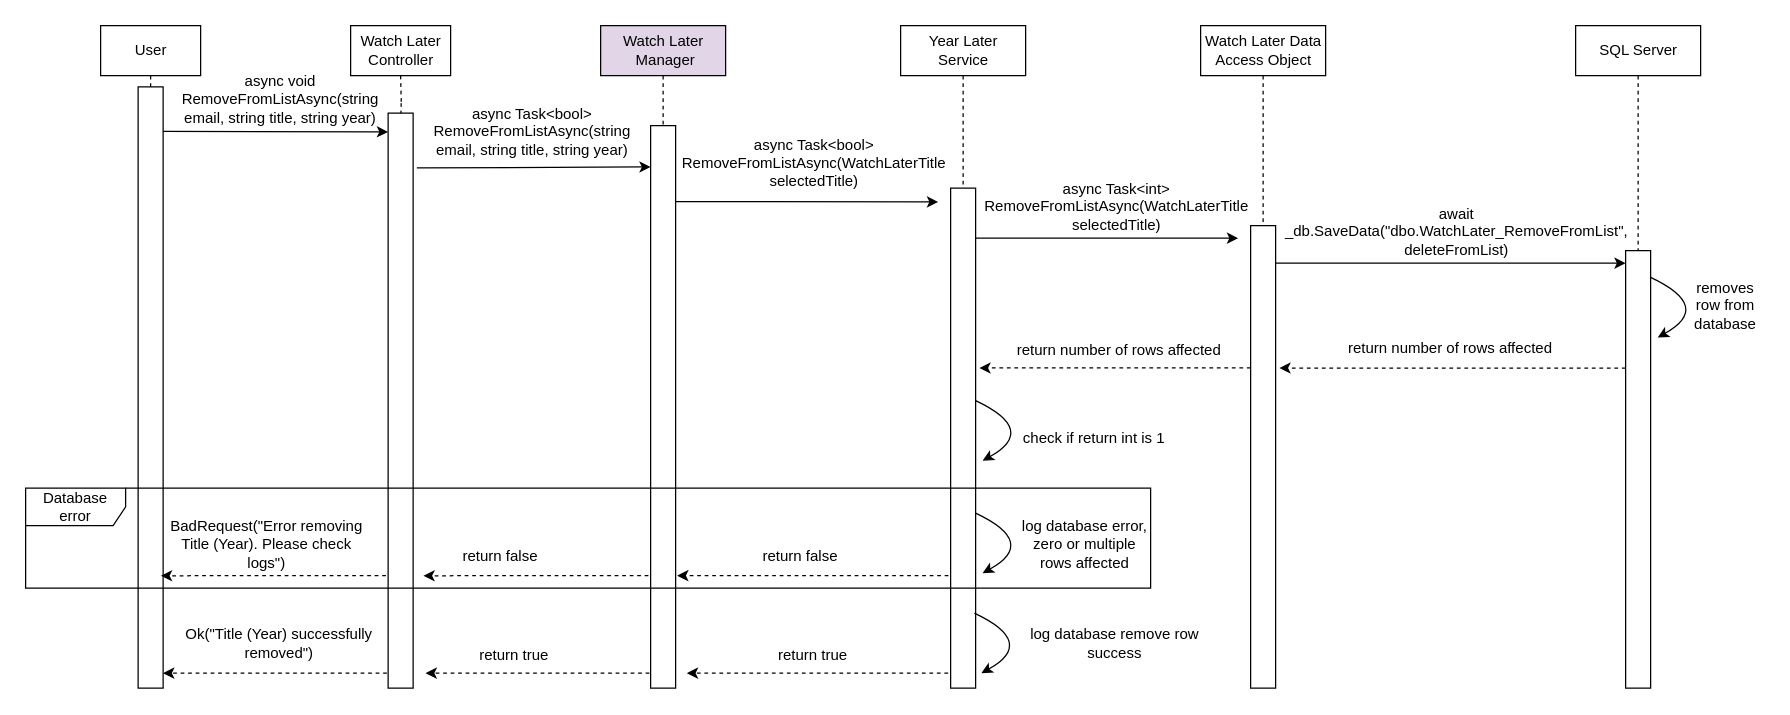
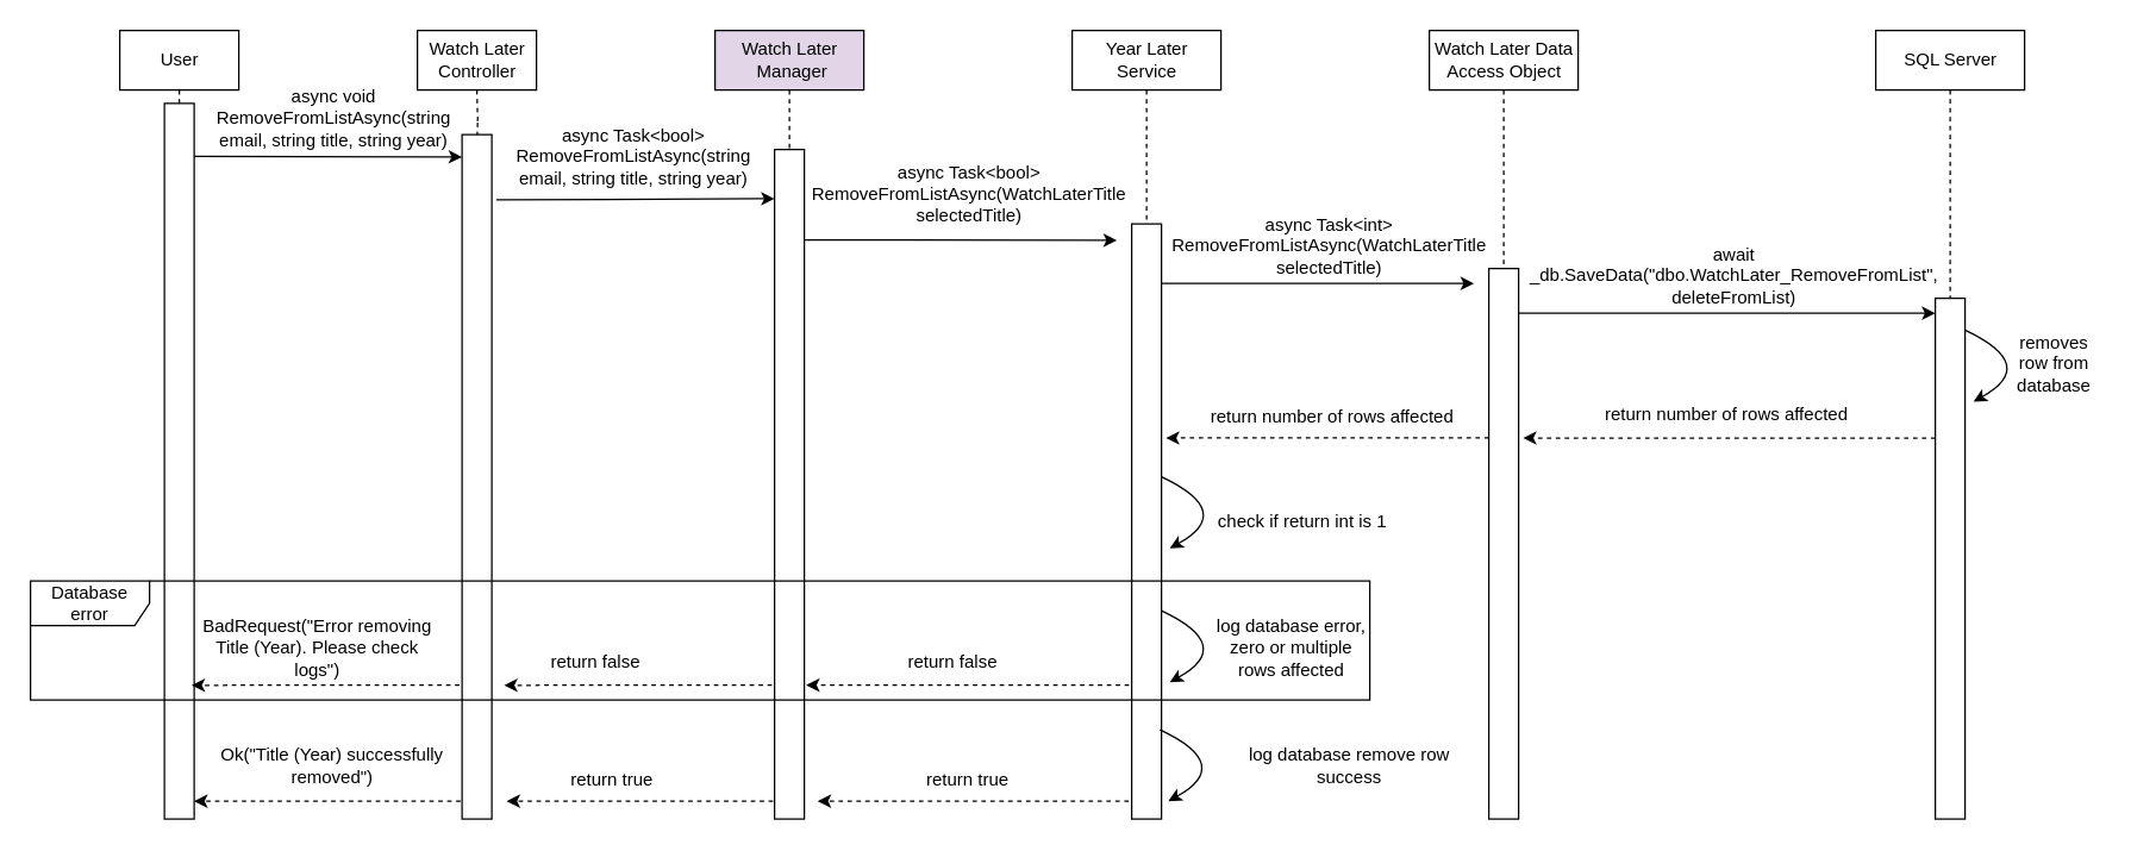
- <mxCell id="46" value="log database remove row success" style="text;html=1;strokeColor=none;fillColor=none;align=center;verticalAlign=middle;whiteSpace=wrap;rounded=0;" vertex="1" parent="1"><mxGeometry x="814" y="504" width="155" height="20" as="geometry" /></mxCell>
+ <mxCell id="46" value="log database remove row success" style="text;html=1;strokeColor=none;fillColor=none;align=center;verticalAlign=middle;whiteSpace=wrap;rounded=0;" vertex="1" parent="1"><mxGeometry x="829" y="504" width="155" height="20" as="geometry" /></mxCell>
